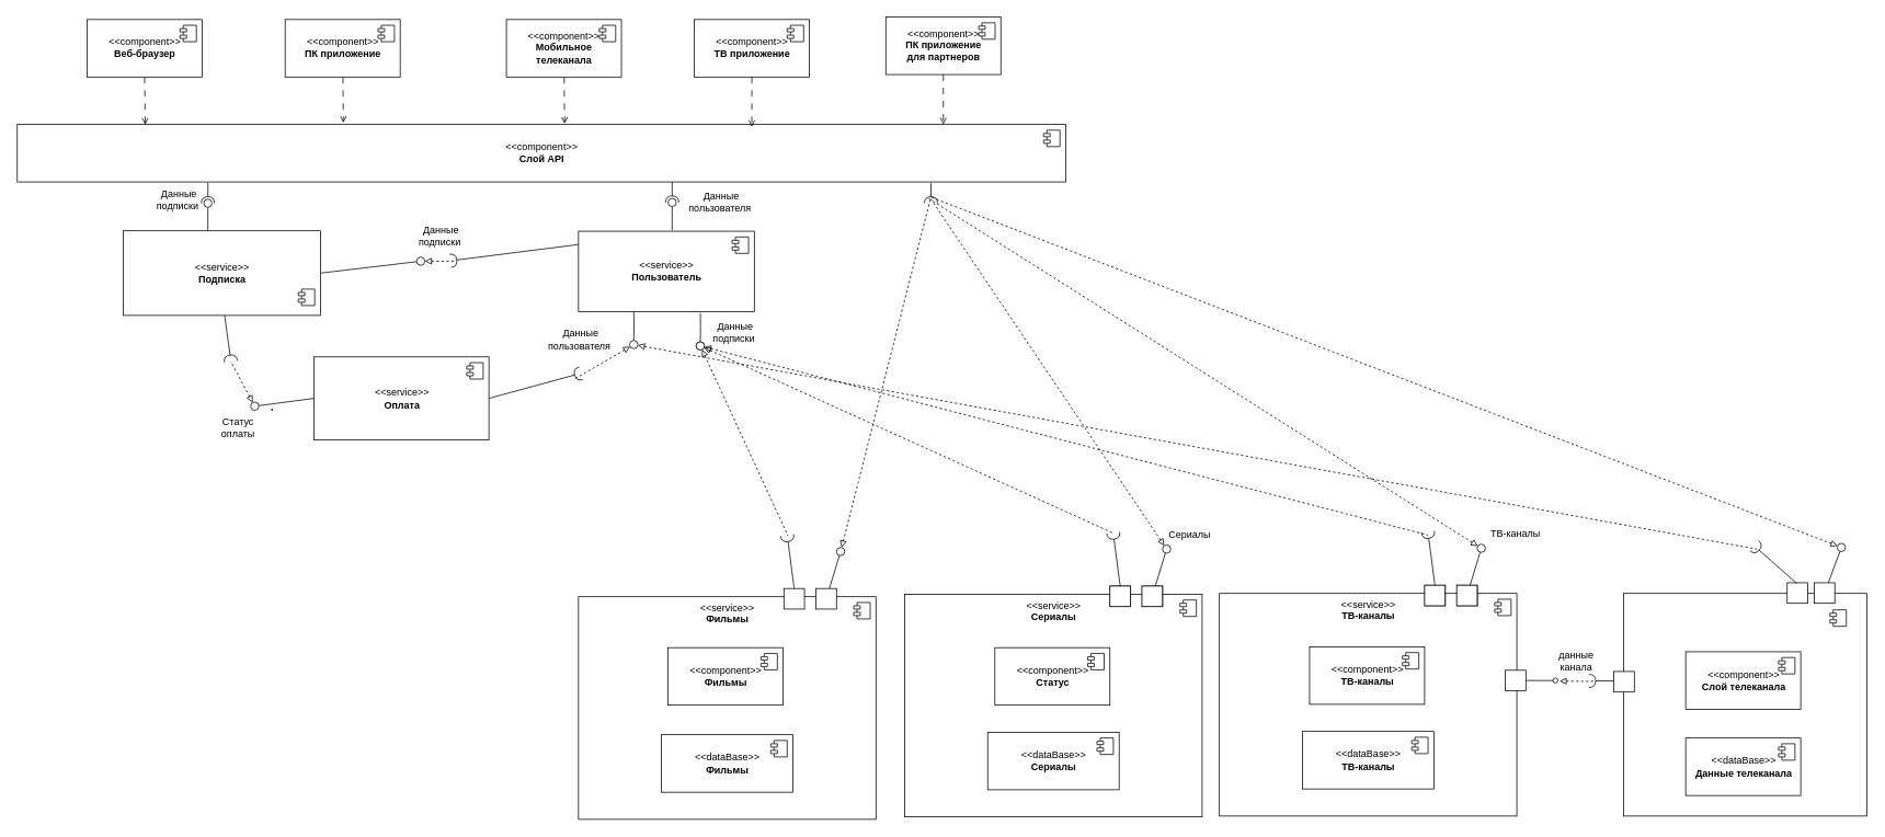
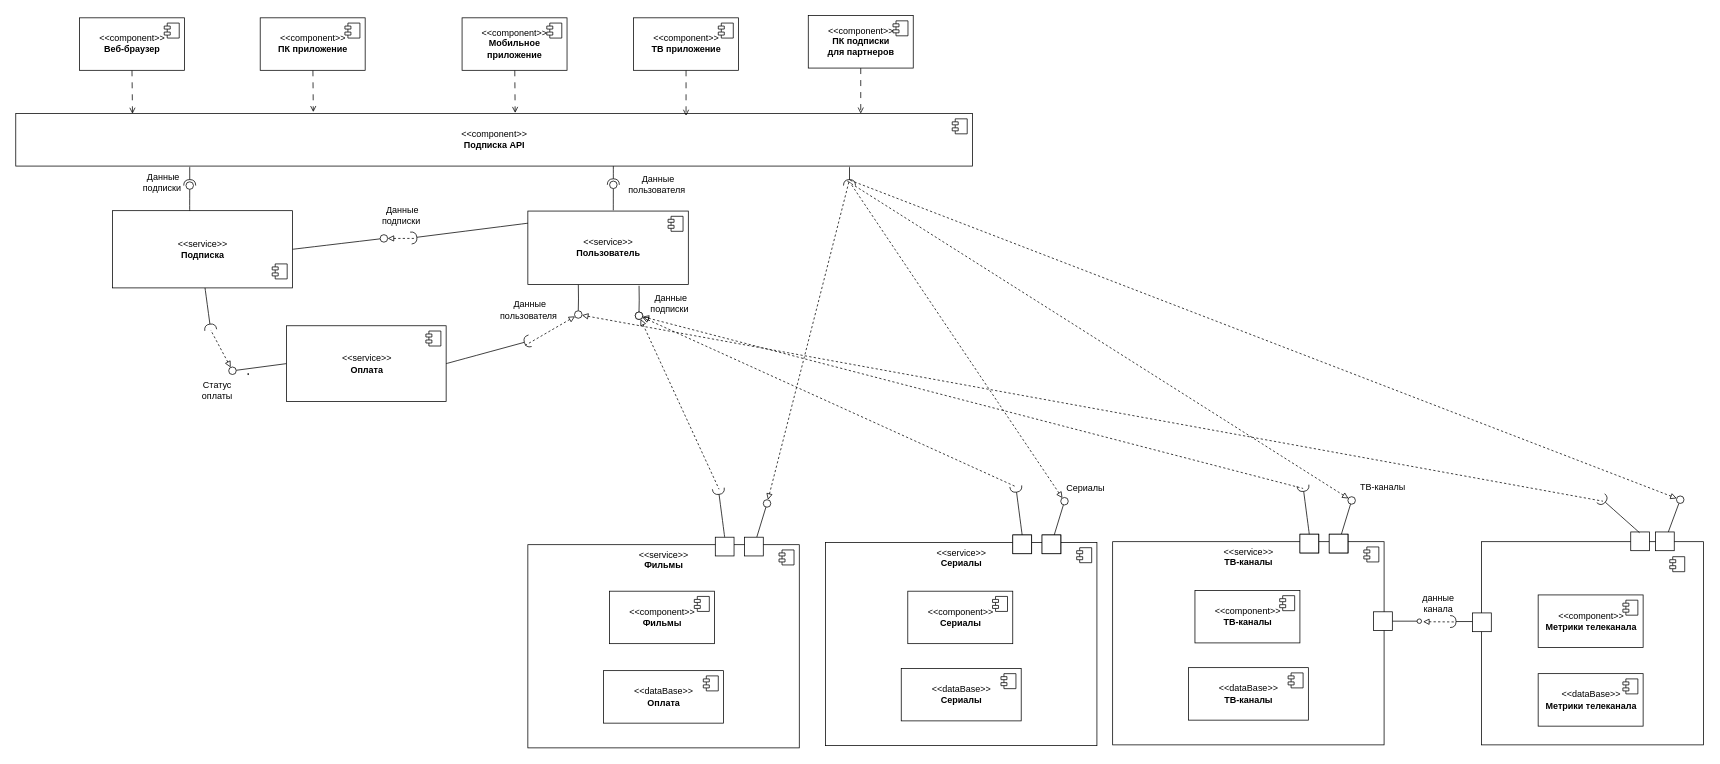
- <mxCell id="110" value="&amp;lt;&amp;lt;component&amp;gt;&amp;gt;&lt;br&gt;&lt;b&gt;ПК приложение&lt;br&gt;для партнеров&lt;/b&gt;" style="html=1;dropTarget=0;" vertex="1" parent="1"><mxGeometry x="1077" y="20.28" width="140" height="70" as="geometry" /></mxCell>
+ <mxCell id="110" value="&amp;lt;&amp;lt;component&amp;gt;&amp;gt;&lt;br&gt;&lt;b&gt;ПК подписки&lt;br&gt;для партнеров&lt;/b&gt;" style="html=1;dropTarget=0;" vertex="1" parent="1"><mxGeometry x="1077" y="20.28" width="140" height="70" as="geometry" /></mxCell>
- <mxCell id="92" value="&amp;lt;&amp;lt;component&amp;gt;&amp;gt;&lt;br&gt;&lt;b&gt;Мобильное &lt;br&gt;телеканала&lt;/b&gt;" style="html=1;dropTarget=0;" vertex="1" parent="1"><mxGeometry x="615.25" y="23.28" width="140" height="70" as="geometry" /></mxCell>
+ <mxCell id="92" value="&amp;lt;&amp;lt;component&amp;gt;&amp;gt;&lt;br&gt;&lt;b&gt;Мобильное &lt;br&gt;приложение&lt;/b&gt;" style="html=1;dropTarget=0;" vertex="1" parent="1"><mxGeometry x="615.25" y="23.28" width="140" height="70" as="geometry" /></mxCell>
- <mxCell id="12" value="&amp;lt;&amp;lt;component&amp;gt;&amp;gt;&lt;br&gt;&lt;b&gt;Слой API&lt;/b&gt;" style="html=1;dropTarget=0;" vertex="1" parent="1"><mxGeometry x="20" y="151" width="1276" height="70" as="geometry" /></mxCell>
+ <mxCell id="12" value="&amp;lt;&amp;lt;component&amp;gt;&amp;gt;&lt;br&gt;&lt;b&gt;Подписка API&lt;/b&gt;" style="html=1;dropTarget=0;" vertex="1" parent="1"><mxGeometry x="20" y="151" width="1276" height="70" as="geometry" /></mxCell>
- <mxCell id="64" value="&amp;lt;&amp;lt;component&amp;gt;&amp;gt;&lt;br&gt;&lt;b&gt;Статус&lt;/b&gt;" style="html=1;dropTarget=0;" vertex="1" parent="1"><mxGeometry x="1209.75" y="788" width="140" height="70" as="geometry" /></mxCell>
+ <mxCell id="64" value="&amp;lt;&amp;lt;component&amp;gt;&amp;gt;&lt;br&gt;&lt;b&gt;Сериалы&lt;/b&gt;" style="html=1;dropTarget=0;" vertex="1" parent="1"><mxGeometry x="1209.75" y="788" width="140" height="70" as="geometry" /></mxCell>
- <mxCell id="97" value="&amp;lt;&amp;lt;component&amp;gt;&amp;gt;&lt;br&gt;&lt;b&gt;Слой телеканала&lt;/b&gt;" style="html=1;dropTarget=0;" vertex="1" parent="1"><mxGeometry x="2050.5" y="793" width="140" height="70" as="geometry" /></mxCell>
+ <mxCell id="97" value="&amp;lt;&amp;lt;component&amp;gt;&amp;gt;&lt;br&gt;&lt;b&gt;Метрики телеканала&lt;/b&gt;" style="html=1;dropTarget=0;" vertex="1" parent="1"><mxGeometry x="2050.5" y="793" width="140" height="70" as="geometry" /></mxCell>
- <mxCell id="14" value="&amp;lt;&amp;lt;dataBase&amp;gt;&amp;gt;&lt;br&gt;&lt;b style=&quot;border-color: var(--border-color);&quot;&gt;Фильмы&lt;/b&gt;" style="html=1;dropTarget=0;" vertex="1" parent="1"><mxGeometry x="804" y="894" width="160" height="70" as="geometry" /></mxCell>
+ <mxCell id="14" value="&amp;lt;&amp;lt;dataBase&amp;gt;&amp;gt;&lt;br&gt;&lt;b style=&quot;border-color: var(--border-color);&quot;&gt;Оплата&lt;/b&gt;" style="html=1;dropTarget=0;" vertex="1" parent="1"><mxGeometry x="804" y="894" width="160" height="70" as="geometry" /></mxCell>
- <mxCell id="100" value="&amp;lt;&amp;lt;dataBase&amp;gt;&amp;gt;&lt;br&gt;&lt;b&gt;Данные телеканала&lt;/b&gt;" style="html=1;dropTarget=0;" vertex="1" parent="1"><mxGeometry x="2050.5" y="898" width="140" height="70" as="geometry" /></mxCell>
+ <mxCell id="100" value="&amp;lt;&amp;lt;dataBase&amp;gt;&amp;gt;&lt;br&gt;&lt;b&gt;Метрики телеканала&lt;/b&gt;" style="html=1;dropTarget=0;" vertex="1" parent="1"><mxGeometry x="2050.5" y="898" width="140" height="70" as="geometry" /></mxCell>
